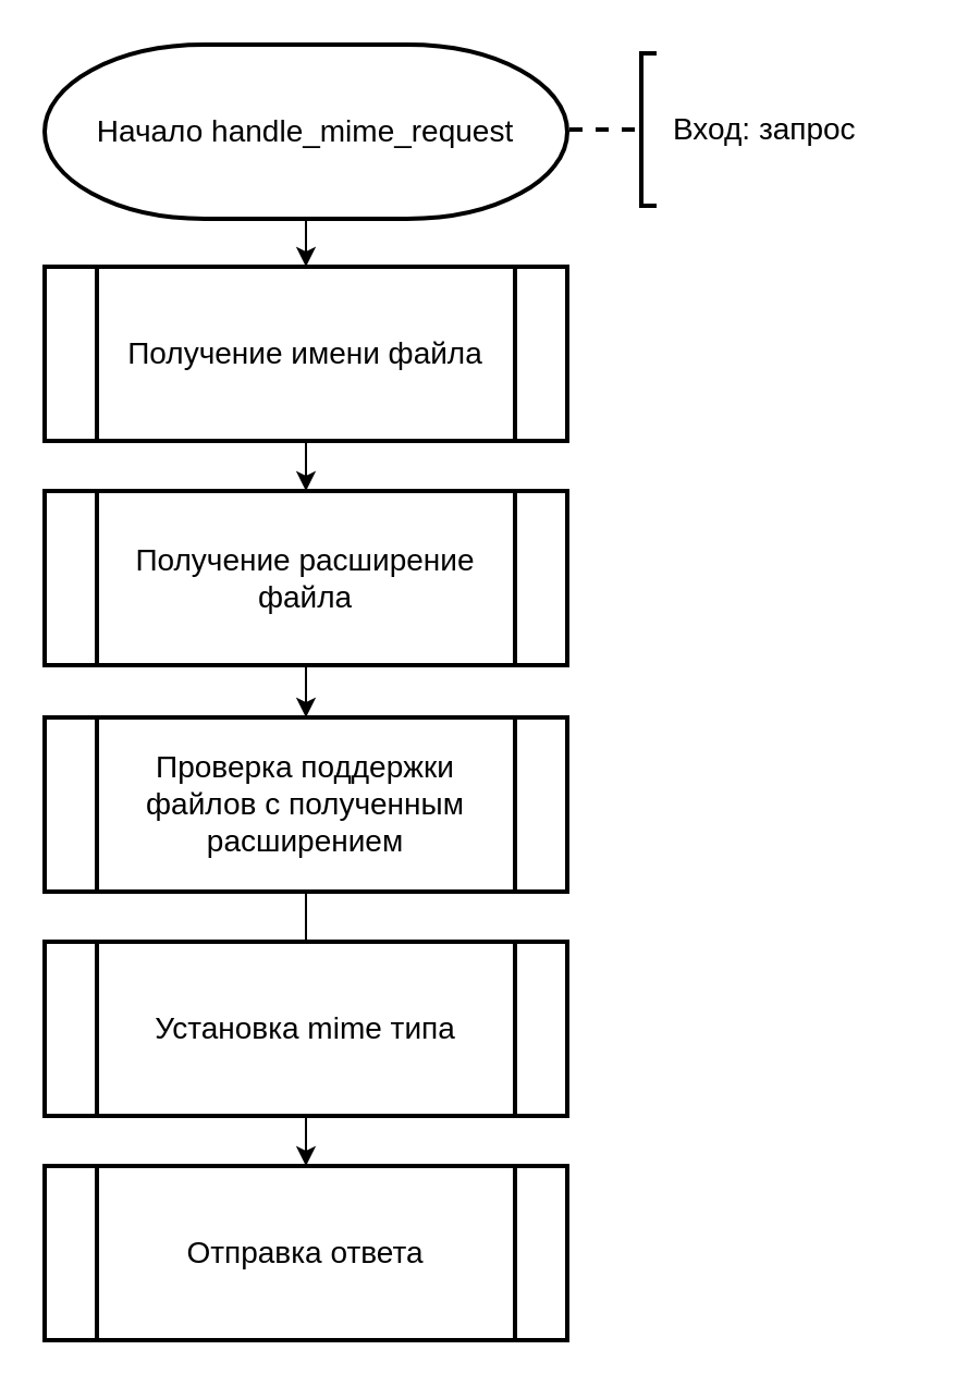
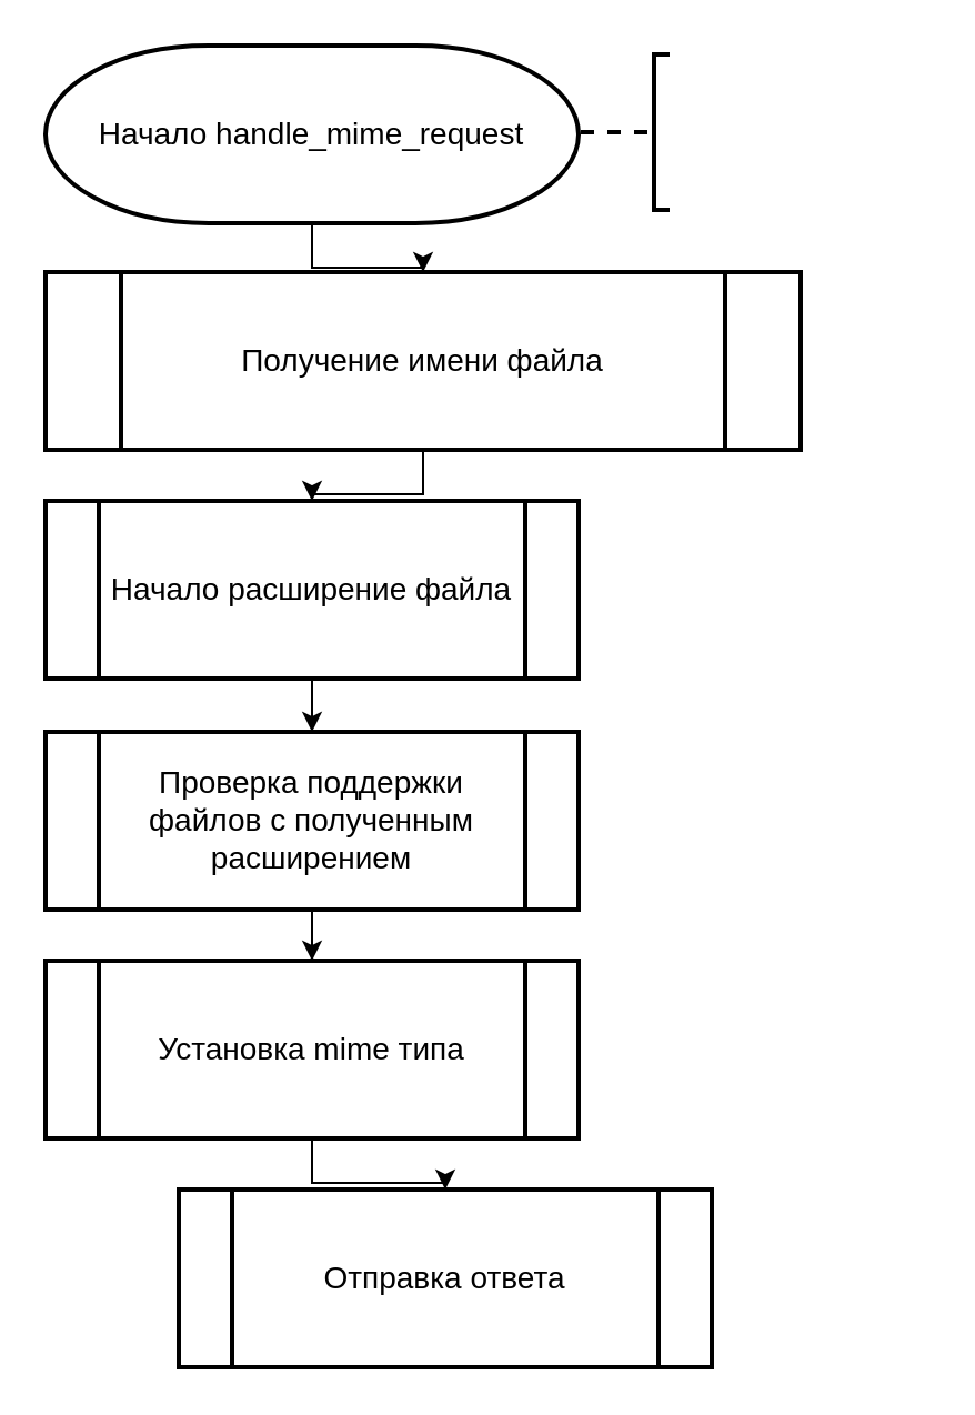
- <mxCell id="5" value="&lt;span style=&quot;font-size: 14px;&quot;&gt;Вход: запрос&lt;br&gt;&lt;/span&gt;" style="text;html=1;align=left;verticalAlign=middle;resizable=0;points=[];autosize=1;strokeColor=none;fillColor=none;" parent="1" vertex="1"><mxGeometry x="307" y="44" width="110" height="30" as="geometry" /></mxCell>
- <mxCell id="7" value="Получение имени файла" style="shape=process;whiteSpace=wrap;html=1;backgroundOutline=1;strokeWidth=2;fontSize=14;" parent="1" vertex="1"><mxGeometry x="20" y="122" width="240" height="80" as="geometry" /></mxCell>
+ <mxCell id="7" value="Получение имени файла" style="shape=process;whiteSpace=wrap;html=1;backgroundOutline=1;strokeWidth=2;fontSize=14;" parent="1" vertex="1"><mxGeometry x="20" y="122" width="340" height="80" as="geometry" /></mxCell>
- <mxCell id="9" value="Получение расширение файла" style="shape=process;whiteSpace=wrap;html=1;backgroundOutline=1;strokeWidth=2;fontSize=14;" parent="1" vertex="1"><mxGeometry x="20" y="225" width="240" height="80" as="geometry" /></mxCell>
+ <mxCell id="9" value="Начало расширение файла" style="shape=process;whiteSpace=wrap;html=1;backgroundOutline=1;strokeWidth=2;fontSize=14;" parent="1" vertex="1"><mxGeometry x="20" y="225" width="240" height="80" as="geometry" /></mxCell>
- <mxCell id="10" style="edgeStyle=orthogonalEdgeStyle;rounded=0;orthogonalLoop=1;jettySize=auto;html=1;exitX=0.5;exitY=1;exitDx=0;exitDy=0;entryX=0.5;entryY=0;entryDx=0;entryDy=0;endArrow=none;" parent="1" source="11" target="13" edge="1"><mxGeometry relative="1" as="geometry" /></mxCell>
+ <mxCell id="10" style="edgeStyle=orthogonalEdgeStyle;rounded=0;orthogonalLoop=1;jettySize=auto;html=1;exitX=0.5;exitY=1;exitDx=0;exitDy=0;entryX=0.5;entryY=0;entryDx=0;entryDy=0;" parent="1" source="11" target="13" edge="1"><mxGeometry relative="1" as="geometry" /></mxCell>
- <mxCell id="14" value="Отправка ответа" style="shape=process;whiteSpace=wrap;html=1;backgroundOutline=1;strokeWidth=2;fontSize=14;" parent="1" vertex="1"><mxGeometry x="20" y="535" width="240" height="80" as="geometry" /></mxCell>
+ <mxCell id="14" value="Отправка ответа" style="shape=process;whiteSpace=wrap;html=1;backgroundOutline=1;strokeWidth=2;fontSize=14;" parent="1" vertex="1"><mxGeometry x="80" y="535" width="240" height="80" as="geometry" /></mxCell>
